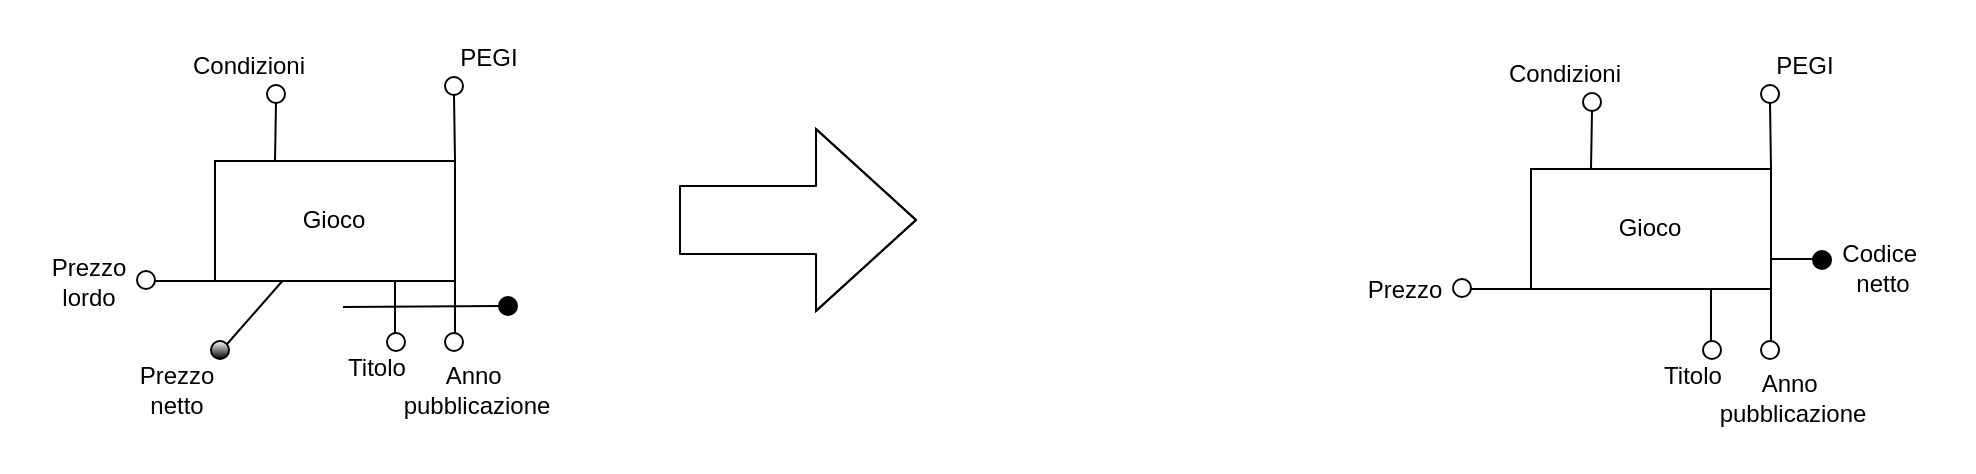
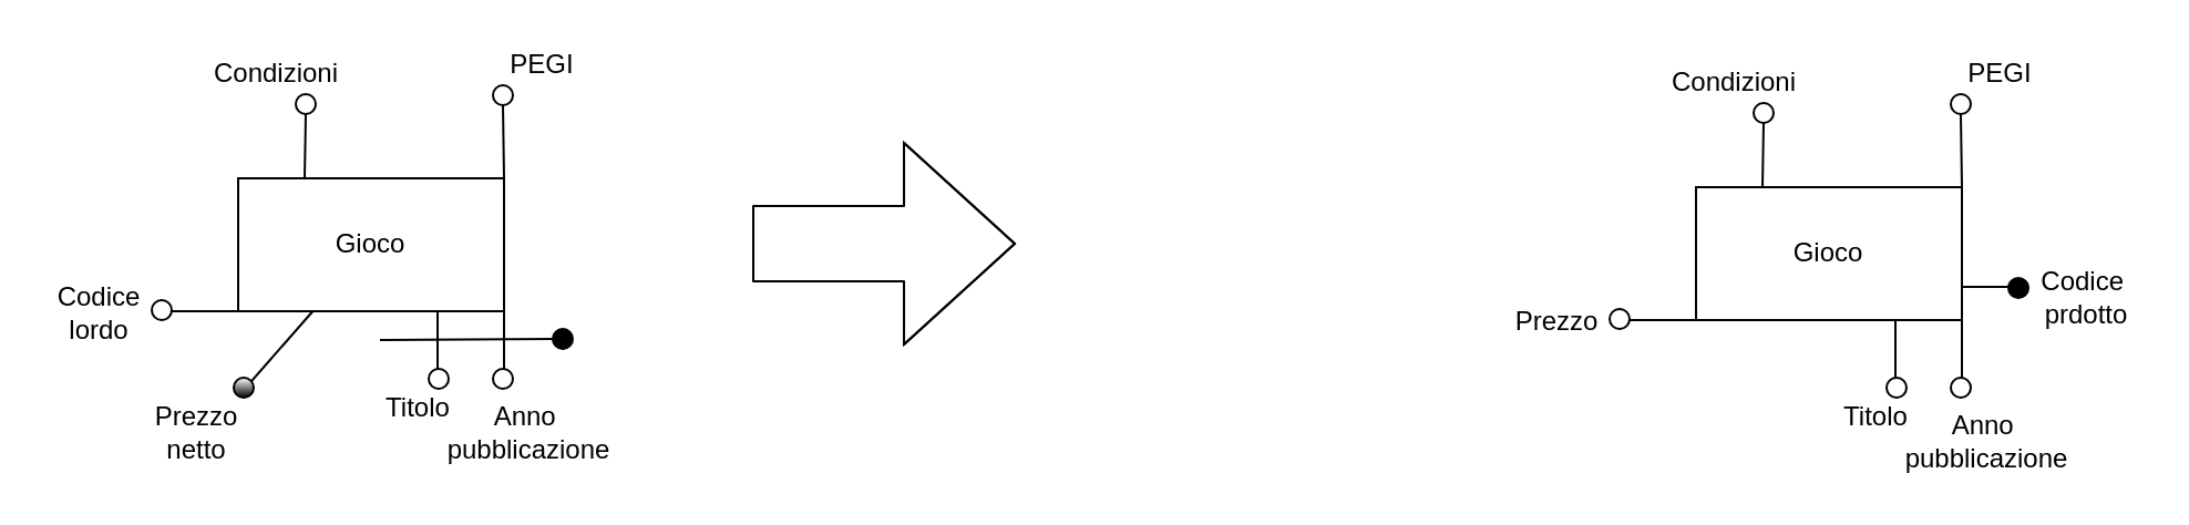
- <mxCell id="43" value="Codice&amp;nbsp;&lt;br&gt;netto" style="text;html=1;align=center;verticalAlign=middle;resizable=0;points=[];autosize=1;" parent="1" vertex="1"><mxGeometry x="915" y="118" width="51" height="32" as="geometry" /></mxCell>
+ <mxCell id="43" value="Codice&amp;nbsp;&lt;br&gt;prdotto" style="text;html=1;align=center;verticalAlign=middle;resizable=0;points=[];autosize=1;" parent="1" vertex="1"><mxGeometry x="915" y="118" width="51" height="32" as="geometry" /></mxCell>
- <mxCell id="5" value="Prezzo&lt;br&gt;lordo" style="text;html=1;align=center;verticalAlign=middle;resizable=0;points=[];autosize=1;" parent="1" vertex="1"><mxGeometry x="20" y="125" width="47" height="32" as="geometry" /></mxCell>
+ <mxCell id="5" value="Codice&lt;br&gt;lordo" style="text;html=1;align=center;verticalAlign=middle;resizable=0;points=[];autosize=1;" parent="1" vertex="1"><mxGeometry x="20" y="125" width="47" height="32" as="geometry" /></mxCell>
